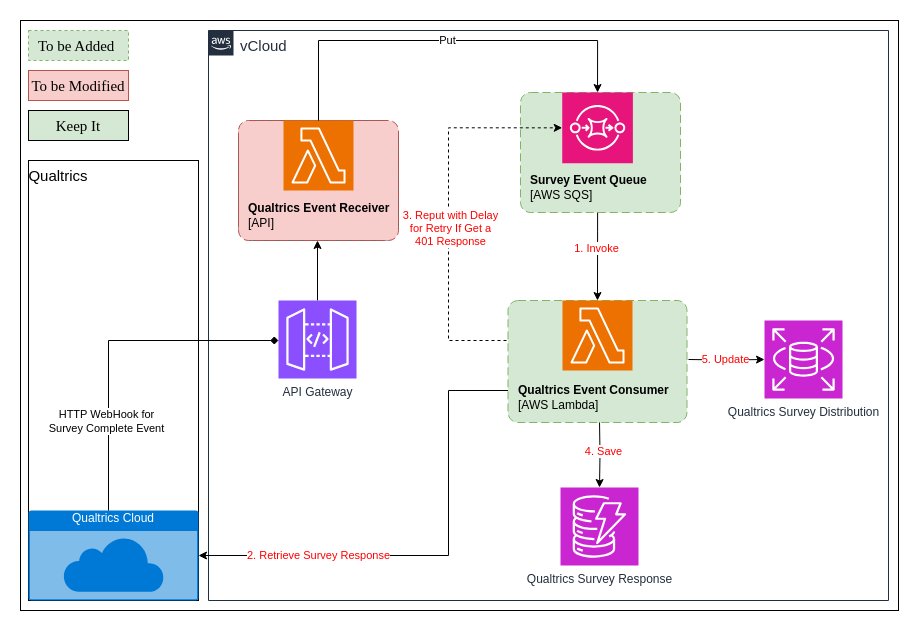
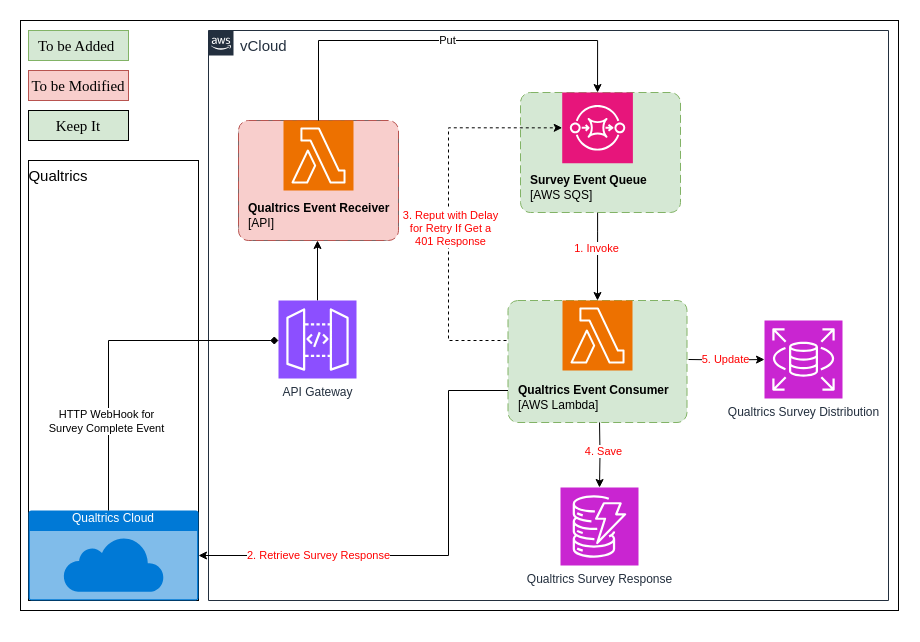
- <mxCell id="18" value="To be Added&amp;nbsp;" style="rounded=0;whiteSpace=wrap;html=1;arcSize=10;fillColor=#d5e8d4;strokeColor=#82b366;fontFamily=Times New Roman;fontSize=15;dashed=1;" vertex="1" parent="1"><mxGeometry x="28" y="30" width="100" height="30" as="geometry" /></mxCell>
+ <mxCell id="18" value="To be Added&amp;nbsp;" style="rounded=0;whiteSpace=wrap;html=1;arcSize=10;fillColor=#d5e8d4;strokeColor=#82b366;fontFamily=Times New Roman;fontSize=15;" vertex="1" parent="1"><mxGeometry x="28" y="30" width="100" height="30" as="geometry" /></mxCell>
